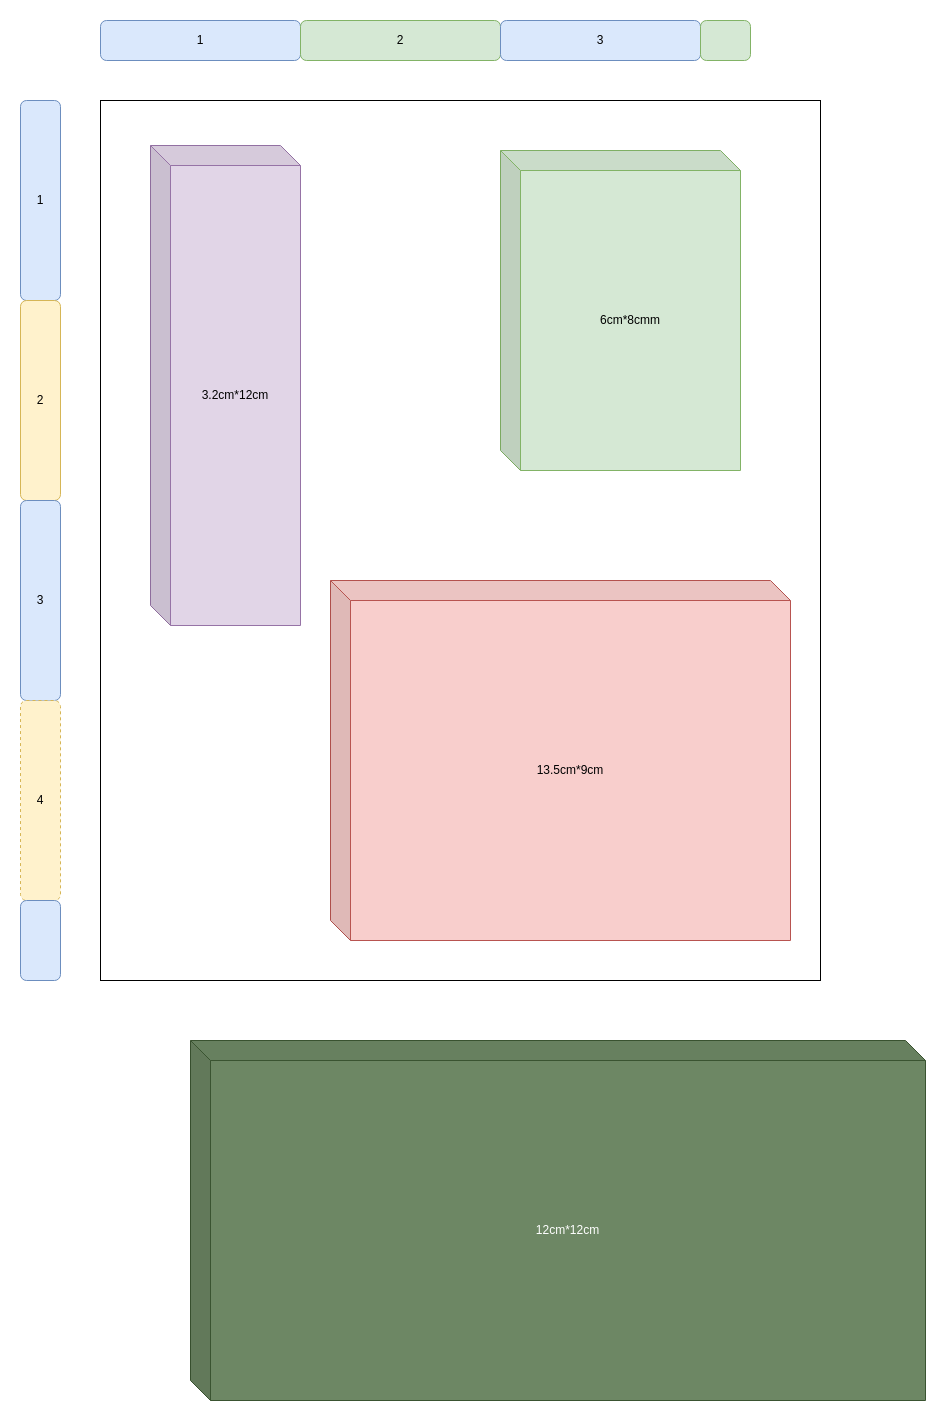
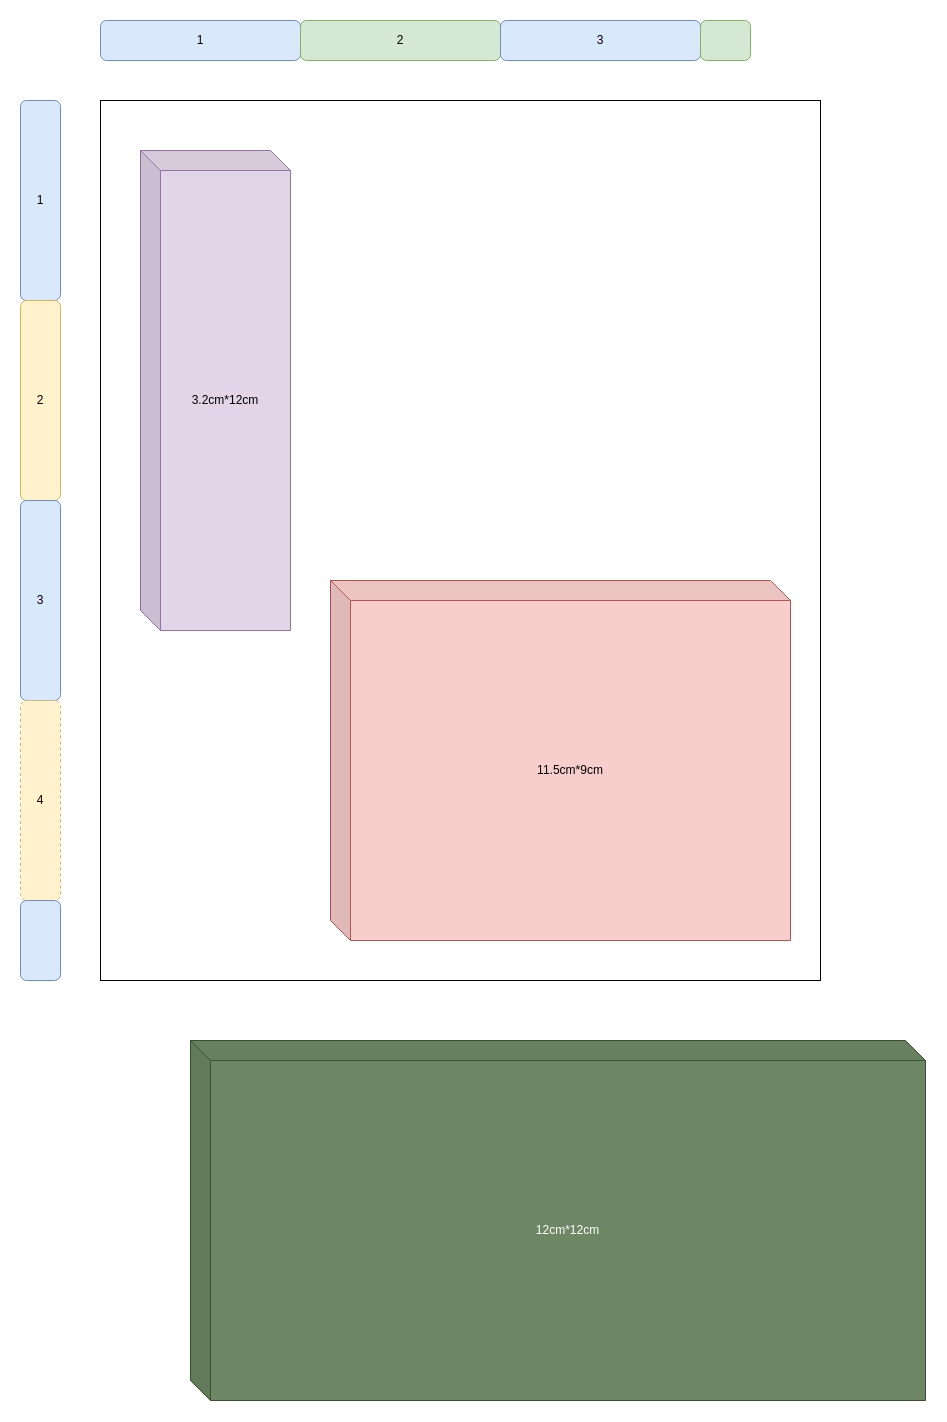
- <mxCell id="12" value="&lt;span&gt;6cm*8cmm&lt;/span&gt;" style="shape=cube;whiteSpace=wrap;html=1;boundedLbl=1;backgroundOutline=1;darkOpacity=0.05;darkOpacity2=0.1;fillColor=#d5e8d4;strokeColor=#82b366;" vertex="1" parent="1"><mxGeometry x="500" y="150" width="240" height="320" as="geometry" /></mxCell>
- <mxCell id="14" value="3.2cm*12cm" style="shape=cube;whiteSpace=wrap;html=1;boundedLbl=1;backgroundOutline=1;darkOpacity=0.05;darkOpacity2=0.1;fillColor=#e1d5e7;strokeColor=#9673a6;" vertex="1" parent="1"><mxGeometry x="150" y="145" width="150" height="480" as="geometry" /></mxCell>
+ <mxCell id="14" value="3.2cm*12cm" style="shape=cube;whiteSpace=wrap;html=1;boundedLbl=1;backgroundOutline=1;darkOpacity=0.05;darkOpacity2=0.1;fillColor=#e1d5e7;strokeColor=#9673a6;" vertex="1" parent="1"><mxGeometry x="140" y="150" width="150" height="480" as="geometry" /></mxCell>
- <mxCell id="13" value="13.5cm*9cm" style="shape=cube;whiteSpace=wrap;html=1;boundedLbl=1;backgroundOutline=1;darkOpacity=0.05;darkOpacity2=0.1;fillColor=#f8cecc;strokeColor=#b85450;" vertex="1" parent="1"><mxGeometry x="330" y="580" width="460" height="360" as="geometry" /></mxCell>
+ <mxCell id="13" value="11.5cm*9cm" style="shape=cube;whiteSpace=wrap;html=1;boundedLbl=1;backgroundOutline=1;darkOpacity=0.05;darkOpacity2=0.1;fillColor=#f8cecc;strokeColor=#b85450;" vertex="1" parent="1"><mxGeometry x="330" y="580" width="460" height="360" as="geometry" /></mxCell>
